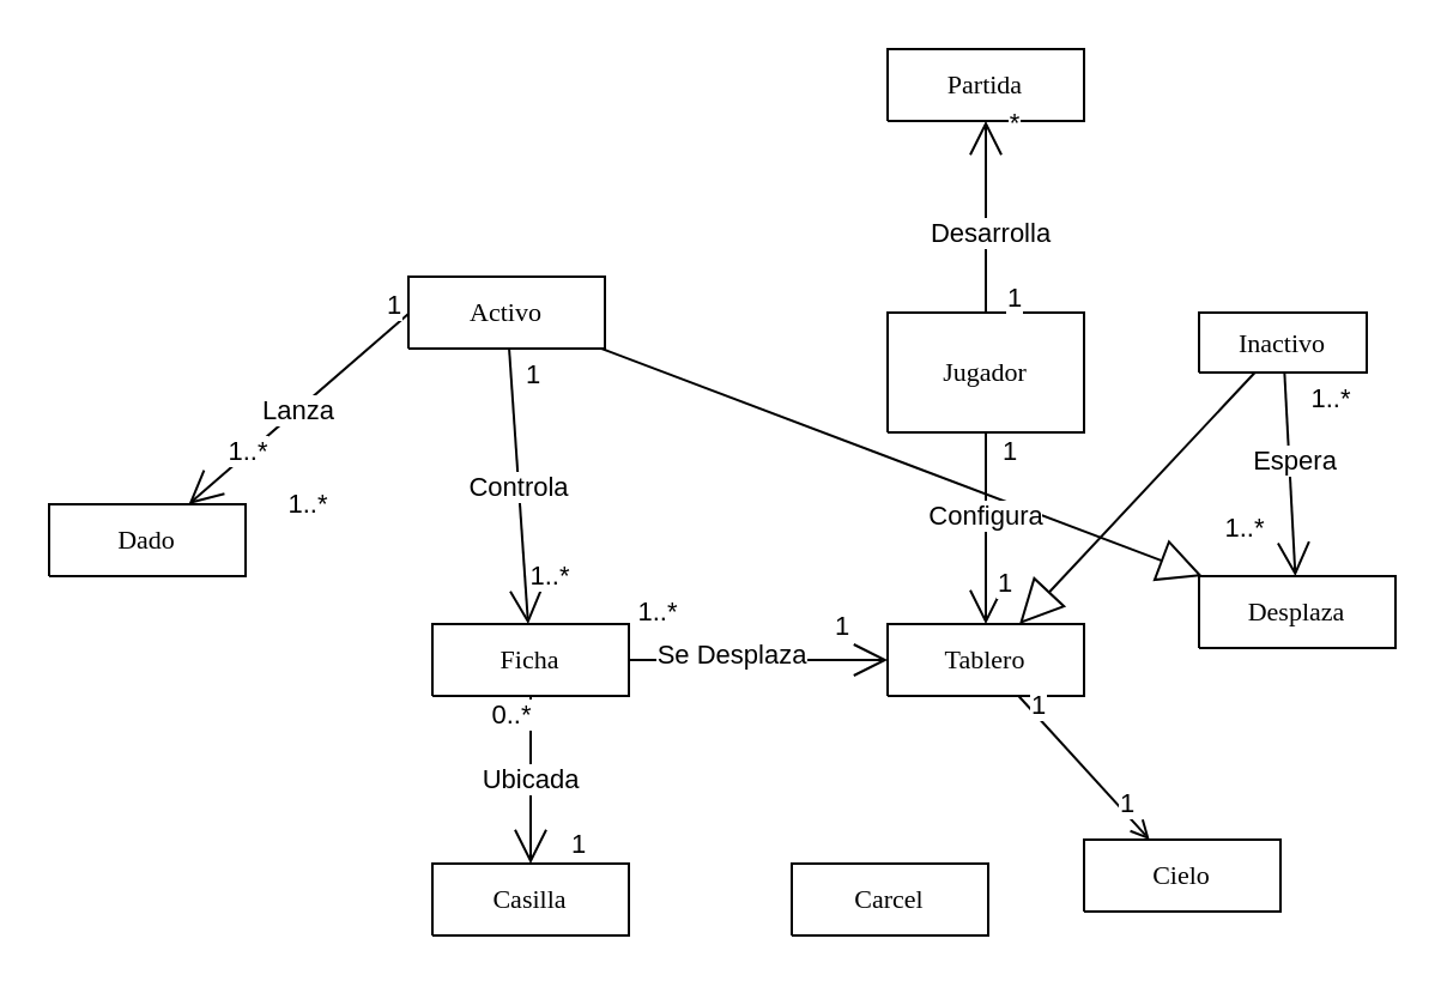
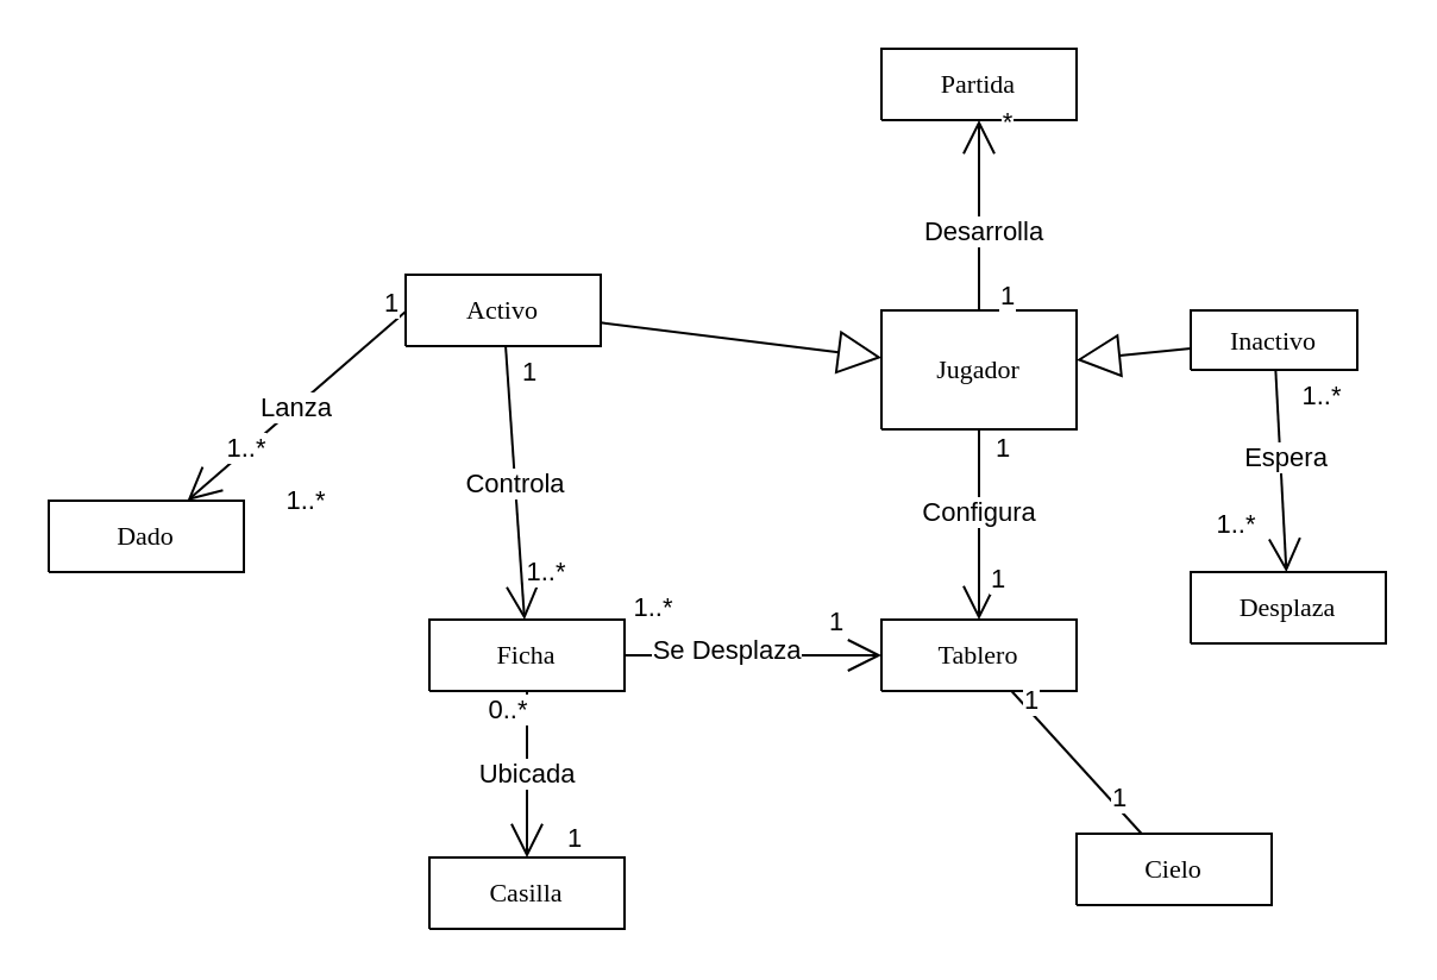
- <mxCell id="8" value="" style="endArrow=block;endSize=16;endFill=0;html=1;rounded=0;" parent="1" source="9" target="2" edge="1"><mxGeometry width="160" relative="1" as="geometry"><mxPoint x="270" y="150" as="sourcePoint" /><mxPoint x="390" y="160" as="targetPoint" /></mxGeometry></mxCell>
+ <mxCell id="8" value="" style="endArrow=block;endSize=16;endFill=0;html=1;rounded=0;" parent="1" source="9" target="6" edge="1"><mxGeometry width="160" relative="1" as="geometry"><mxPoint x="270" y="150" as="sourcePoint" /><mxPoint x="390" y="160" as="targetPoint" /></mxGeometry></mxCell>
- <mxCell id="7" value="" style="endArrow=block;endSize=16;endFill=0;html=1;rounded=0;" parent="1" source="10" target="5" edge="1"><mxGeometry width="160" relative="1" as="geometry"><mxPoint x="280" y="90" as="sourcePoint" /><mxPoint x="390" y="140" as="targetPoint" /></mxGeometry></mxCell>
+ <mxCell id="7" value="" style="endArrow=block;endSize=16;endFill=0;html=1;rounded=0;" parent="1" source="10" target="6" edge="1"><mxGeometry width="160" relative="1" as="geometry"><mxPoint x="280" y="90" as="sourcePoint" /><mxPoint x="390" y="140" as="targetPoint" /></mxGeometry></mxCell>
- <mxCell id="31" value="" style="endArrow=open;html=1;rounded=0;" parent="1" source="5" target="29" edge="1"><mxGeometry relative="1" as="geometry"><mxPoint x="452" y="275" as="sourcePoint" /><mxPoint x="530" y="330" as="targetPoint" /></mxGeometry></mxCell>
+ <mxCell id="31" value="" style="endArrow=none;html=1;rounded=0;" parent="1" source="5" target="29" edge="1"><mxGeometry relative="1" as="geometry"><mxPoint x="452" y="275" as="sourcePoint" /><mxPoint x="530" y="330" as="targetPoint" /></mxGeometry></mxCell>
- <mxCell id="30" value="&lt;font style=&quot;font-size:11px;font-family:Calibri;color:#000000;direction:ltr;letter-spacing:0px;line-height:120%;opacity:1&quot;&gt;Carcel&lt;br&gt;&lt;/font&gt;" style="verticalAlign=middle;align=center;vsdxID=7;fillColor=#FFFFFF;gradientColor=none;shape=stencil(nZBLDoAgDERP0z3SIyjew0SURgSD+Lu9kMZoXLhwN9O+tukAlrNpJg1SzDH4QW/URgNYgZTkjA4UkwJUgGXng+6DX1zLfmoymdXo17xh5zmRJ6Q42BWCfc2oJfdAr+Yv+AP9Cb7OJ3H/2JG1HNGz/84klThPVCc=);strokeColor=#000000;spacingTop=-1;spacingBottom=-1;spacingLeft=-1;spacingRight=-1;labelBackgroundColor=none;rounded=0;html=1;whiteSpace=wrap;" parent="1" vertex="1"><mxGeometry x="330" y="360" width="82" height="30" as="geometry" /></mxCell>
